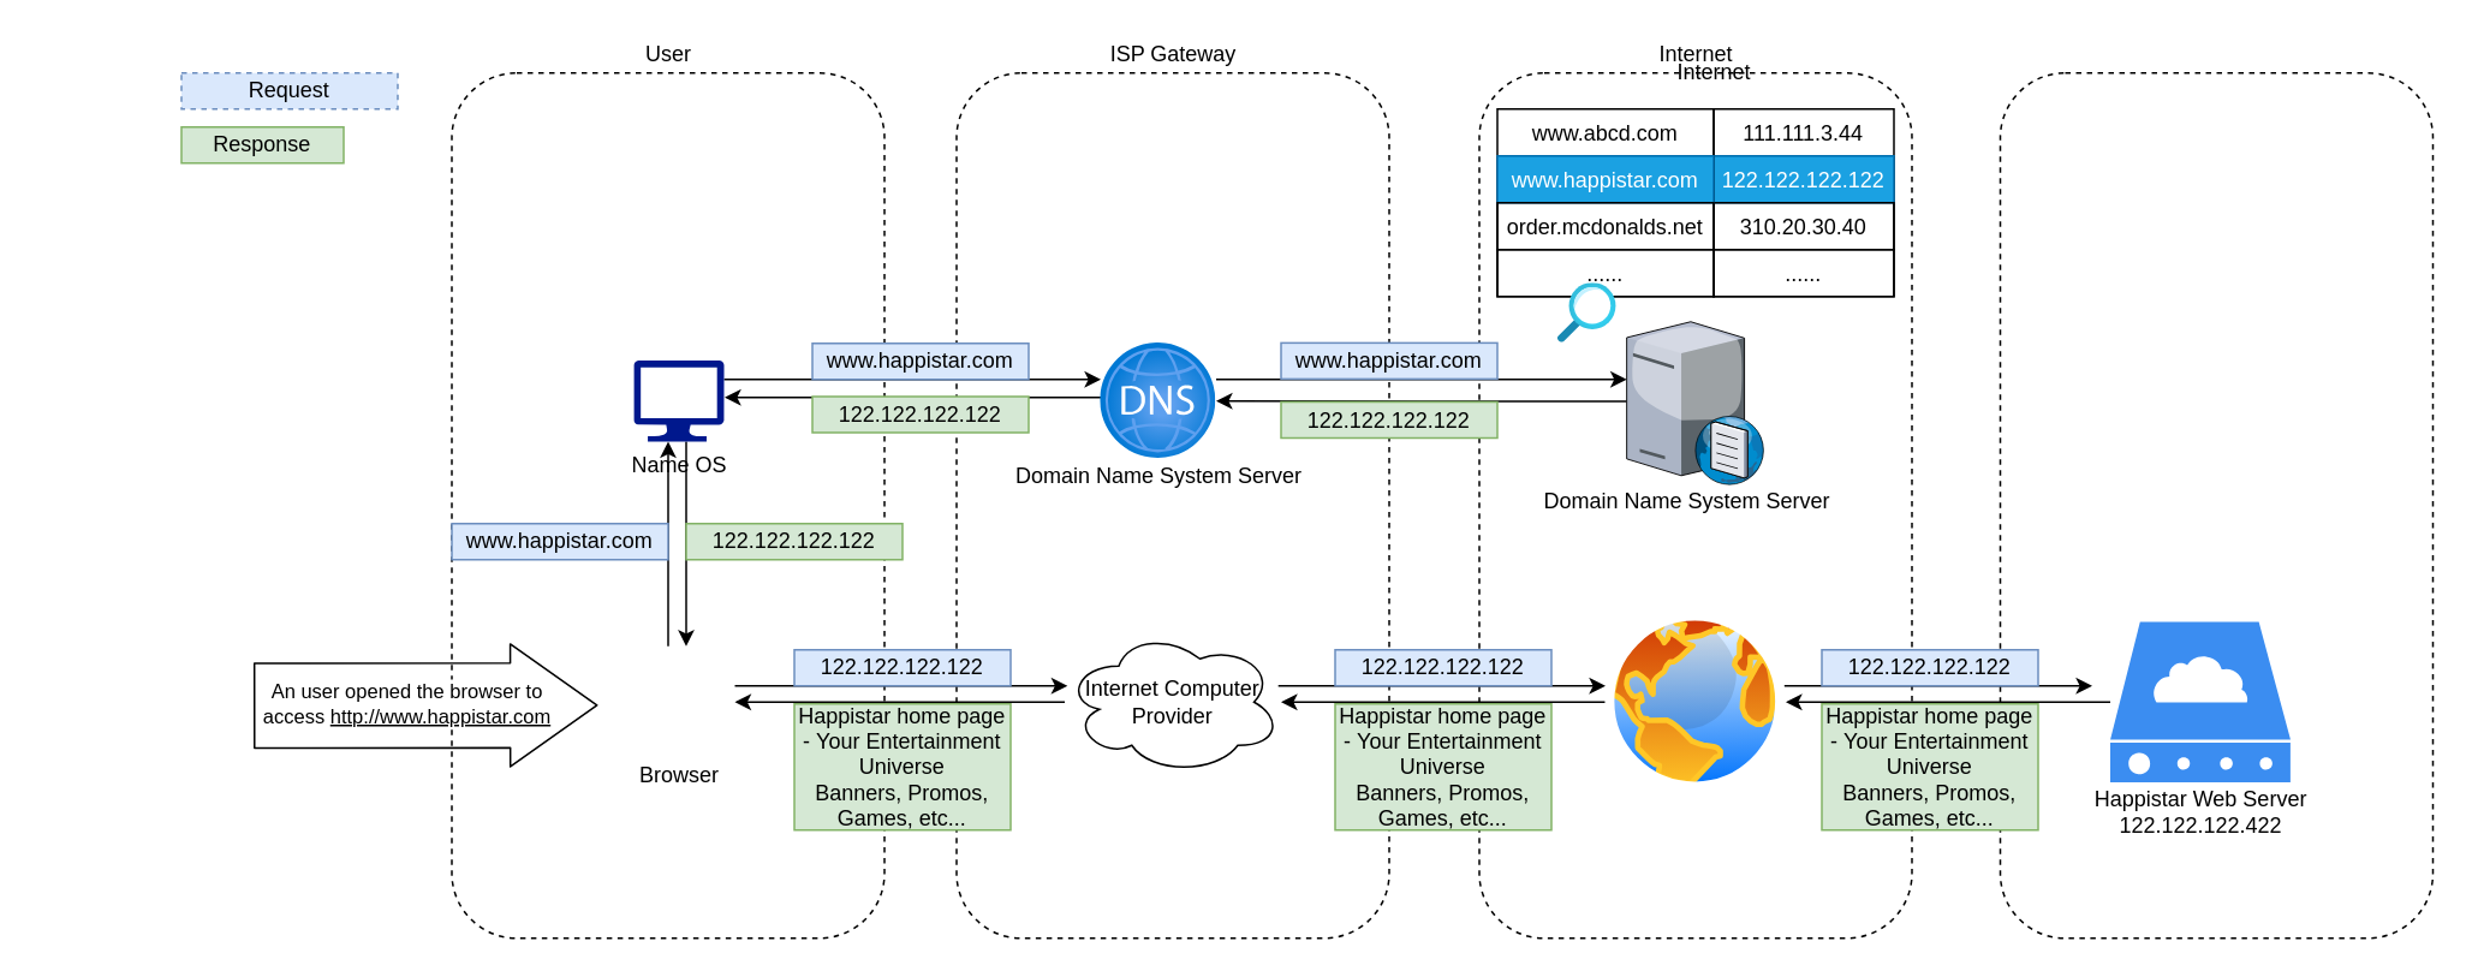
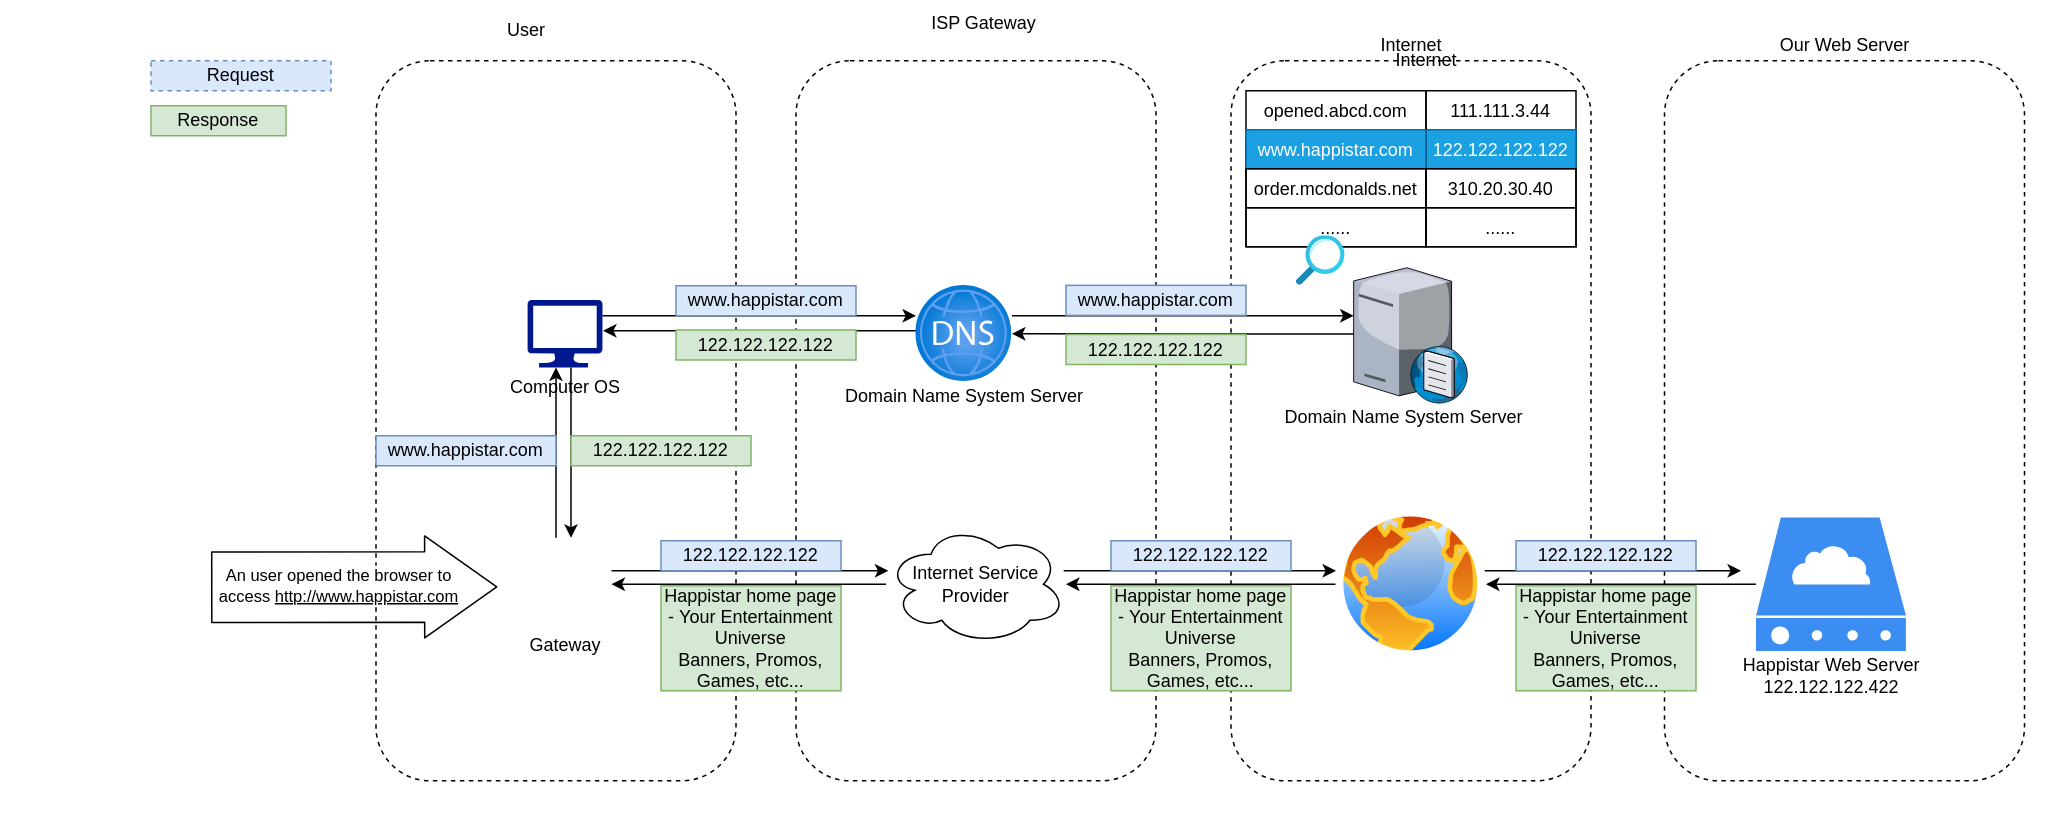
- <mxCell id="46" value="User" style="text;html=1;align=center;verticalAlign=middle;resizable=0;points=[];autosize=1;" vertex="1" parent="1"><mxGeometry x="350" y="20" width="40" height="20" as="geometry" /></mxCell>
+ <mxCell id="46" value="User" style="text;html=1;align=center;verticalAlign=middle;resizable=0;points=[];autosize=1;" vertex="1" parent="1"><mxGeometry x="330" y="10" width="40" height="20" as="geometry" /></mxCell>
- <mxCell id="47" value="ISP Gateway" style="text;html=1;align=center;verticalAlign=middle;resizable=0;points=[];autosize=1;" vertex="1" parent="1"><mxGeometry x="605" y="20" width="90" height="20" as="geometry" /></mxCell>
+ <mxCell id="47" value="ISP Gateway" style="text;html=1;align=center;verticalAlign=middle;resizable=0;points=[];autosize=1;" vertex="1" parent="1"><mxGeometry x="610" y="5" width="90" height="20" as="geometry" /></mxCell>
+ <mxCell id="49" value="Our Web Server" style="text;html=1;align=center;verticalAlign=middle;resizable=0;points=[];autosize=1;" vertex="1" parent="1"><mxGeometry x="1179" y="20" width="100" height="20" as="geometry" /></mxCell>
- <mxCell id="38" value="www.abcd.com" style="swimlane;fontStyle=0;childLayout=stackLayout;horizontal=1;startSize=26;fillColor=none;horizontalStack=0;resizeParent=1;resizeParentMax=0;resizeLast=0;collapsible=1;marginBottom=0;strokeColor=#000000;verticalAlign=middle;align=center;" vertex="1" parent="1"><mxGeometry x="830" y="60" width="120" height="104" as="geometry" /></mxCell>
+ <mxCell id="38" value="opened.abcd.com" style="swimlane;fontStyle=0;childLayout=stackLayout;horizontal=1;startSize=26;fillColor=none;horizontalStack=0;resizeParent=1;resizeParentMax=0;resizeLast=0;collapsible=1;marginBottom=0;strokeColor=#000000;verticalAlign=middle;align=center;" vertex="1" parent="1"><mxGeometry x="830" y="60" width="120" height="104" as="geometry" /></mxCell>
- <mxCell id="53" value="Name OS" style="text;html=1;align=center;verticalAlign=middle;resizable=0;points=[];autosize=1;" vertex="1" parent="1"><mxGeometry x="331" y="248" width="90" height="20" as="geometry" /></mxCell>
+ <mxCell id="53" value="Computer OS" style="text;html=1;align=center;verticalAlign=middle;resizable=0;points=[];autosize=1;" vertex="1" parent="1"><mxGeometry x="331" y="248" width="90" height="20" as="geometry" /></mxCell>
- <mxCell id="16" value="Internet Computer Provider" style="ellipse;shape=cloud;whiteSpace=wrap;html=1;" vertex="1" parent="1"><mxGeometry x="590" y="349" width="120" height="80" as="geometry" /></mxCell>
+ <mxCell id="16" value="Internet Service Provider" style="ellipse;shape=cloud;whiteSpace=wrap;html=1;" vertex="1" parent="1"><mxGeometry x="590" y="349" width="120" height="80" as="geometry" /></mxCell>
- <mxCell id="52" value="Browser" style="text;html=1;align=center;verticalAlign=middle;resizable=0;points=[];autosize=1;" vertex="1" parent="1"><mxGeometry x="346" y="420" width="60" height="20" as="geometry" /></mxCell>
+ <mxCell id="52" value="Gateway" style="text;html=1;align=center;verticalAlign=middle;resizable=0;points=[];autosize=1;" vertex="1" parent="1"><mxGeometry x="346" y="420" width="60" height="20" as="geometry" /></mxCell>
